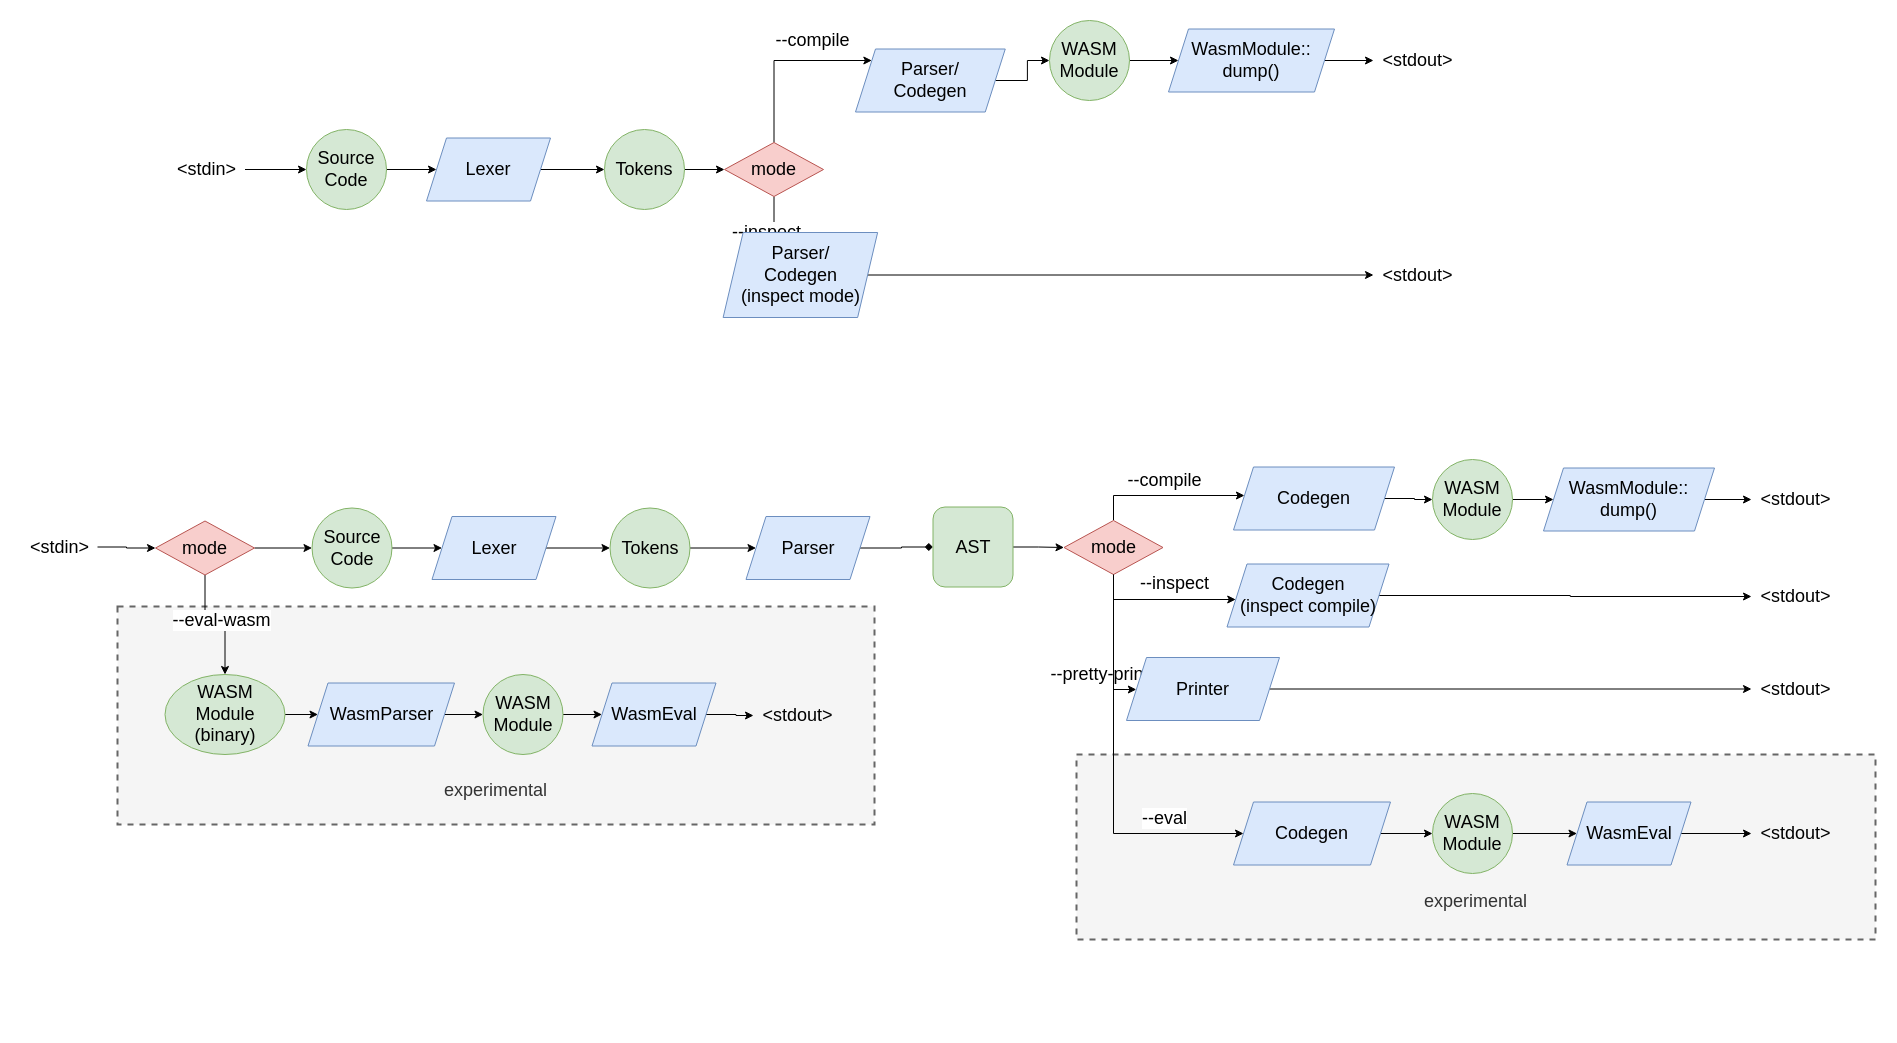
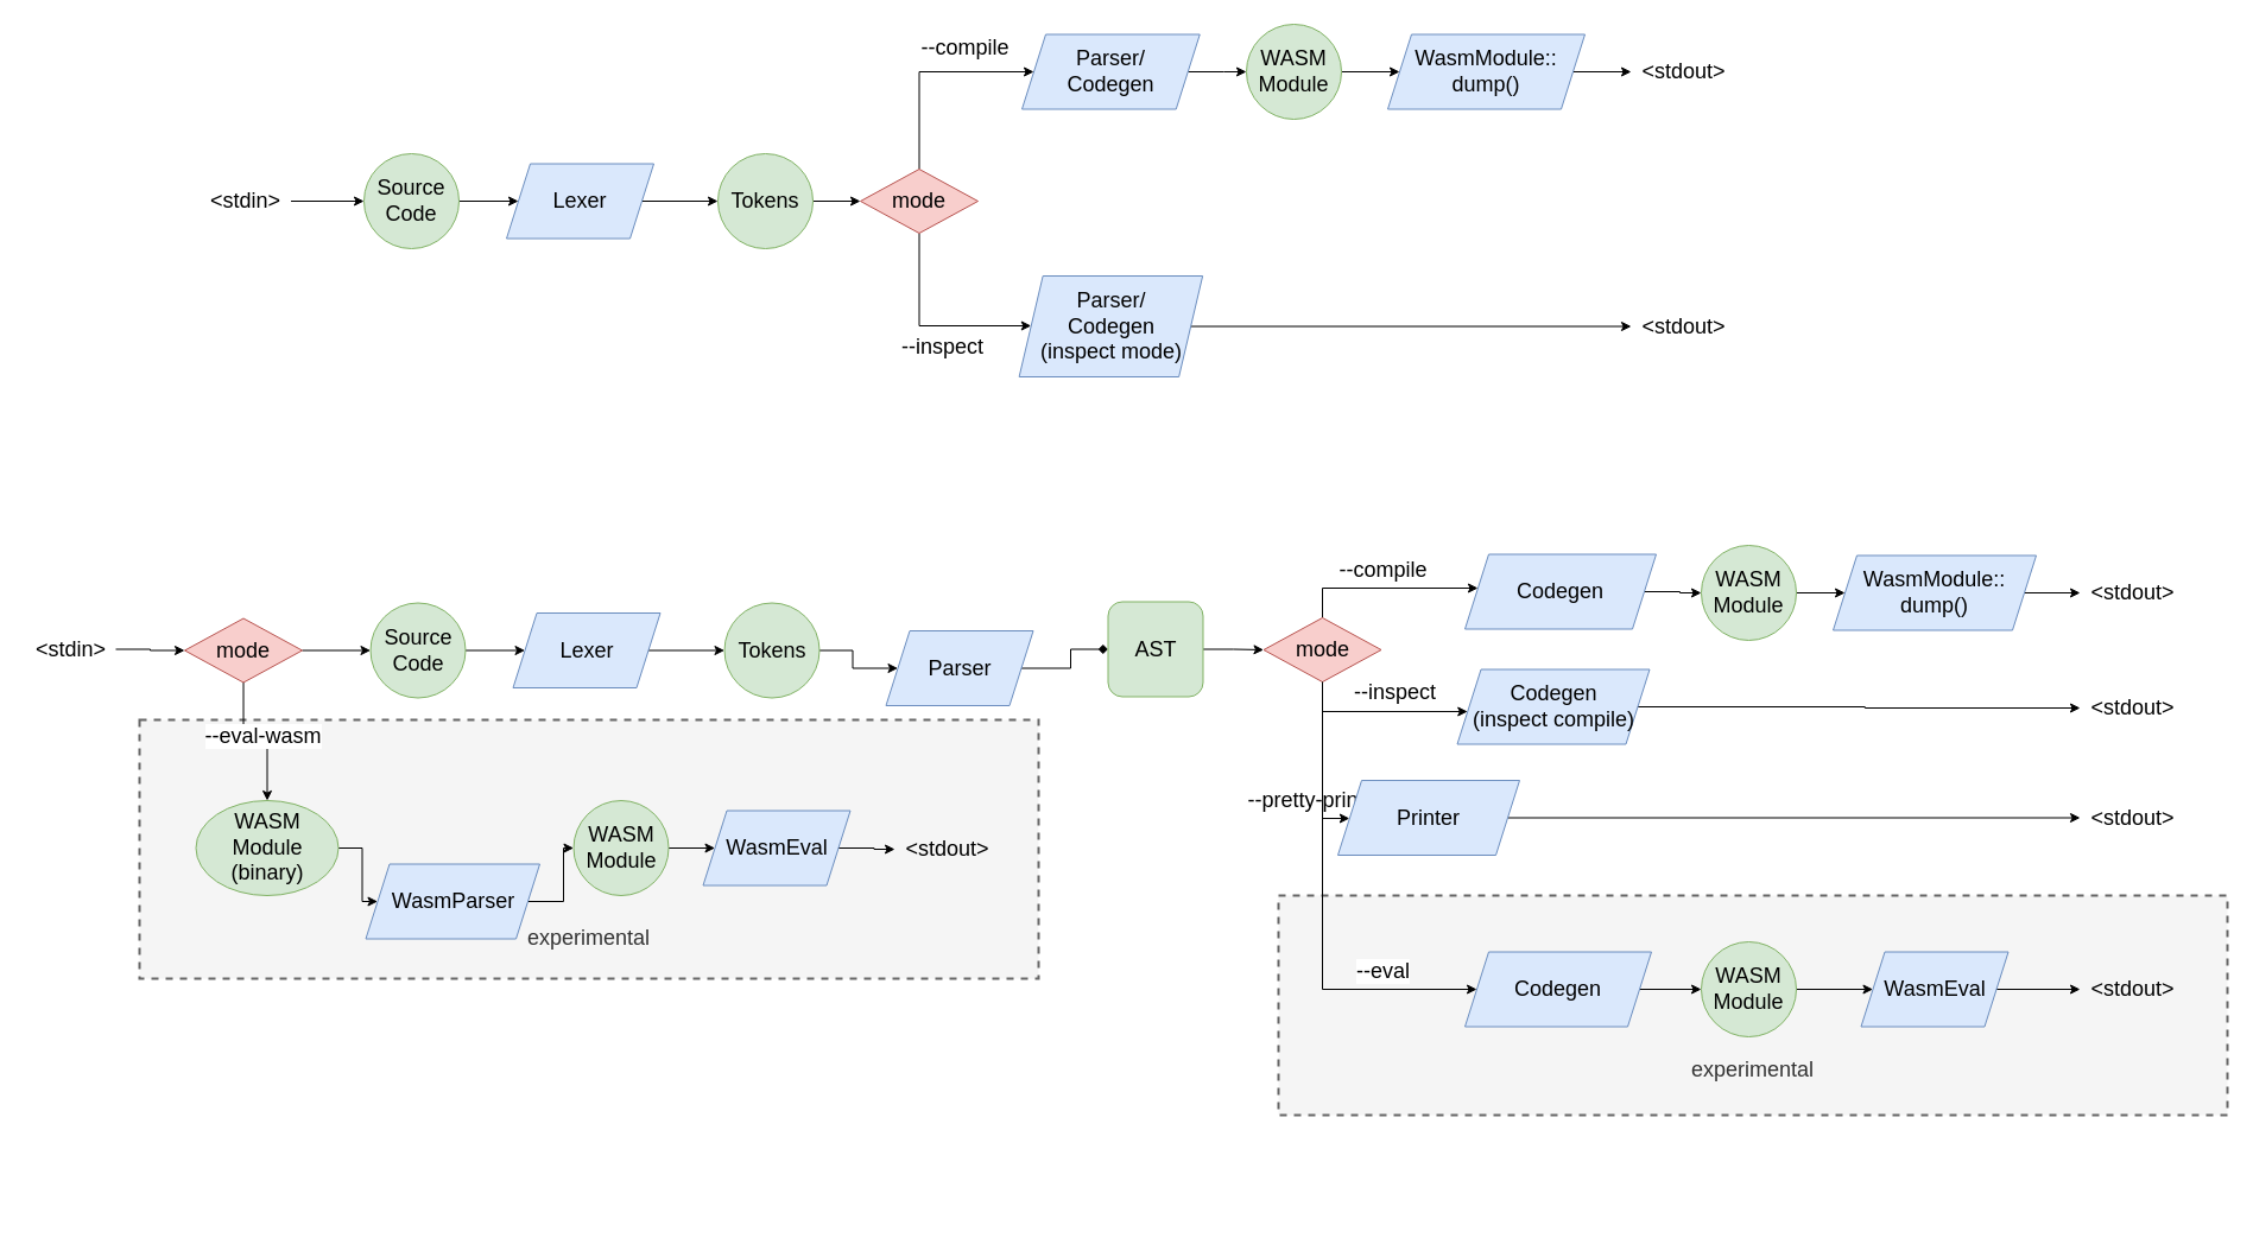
- <mxCell id="11" value="Parser/&lt;div&gt;Codegen&lt;/div&gt;" style="shape=parallelogram;perimeter=parallelogramPerimeter;whiteSpace=wrap;html=1;fixedSize=1;fontSize=18;fontStyle=0;fillColor=#dae8fc;strokeColor=#6c8ebf;" vertex="1" parent="1"><mxGeometry x="855" y="48.5" width="149.75" height="63" as="geometry" /></mxCell>
+ <mxCell id="11" value="Parser/&lt;div&gt;Codegen&lt;/div&gt;" style="shape=parallelogram;perimeter=parallelogramPerimeter;whiteSpace=wrap;html=1;fixedSize=1;fontSize=18;fontStyle=0;fillColor=#dae8fc;strokeColor=#6c8ebf;" vertex="1" parent="1"><mxGeometry x="860" y="28.5" width="149.75" height="63" as="geometry" /></mxCell>
- <mxCell id="48" value="Parser/&lt;div&gt;Codegen&lt;div&gt;(inspect mode)&lt;/div&gt;&lt;/div&gt;" style="shape=parallelogram;perimeter=parallelogramPerimeter;whiteSpace=wrap;html=1;fixedSize=1;fontSize=18;fontStyle=0;fillColor=#dae8fc;strokeColor=#6c8ebf;" vertex="1" parent="1"><mxGeometry x="722.63" y="232" width="154.5" height="85" as="geometry" /></mxCell>
+ <mxCell id="48" value="Parser/&lt;div&gt;Codegen&lt;div&gt;(inspect mode)&lt;/div&gt;&lt;/div&gt;" style="shape=parallelogram;perimeter=parallelogramPerimeter;whiteSpace=wrap;html=1;fixedSize=1;fontSize=18;fontStyle=0;fillColor=#dae8fc;strokeColor=#6c8ebf;" vertex="1" parent="1"><mxGeometry x="857.63" y="232" width="154.5" height="85" as="geometry" /></mxCell>
- <mxCell id="32" value="Parser" style="shape=parallelogram;perimeter=parallelogramPerimeter;whiteSpace=wrap;html=1;fixedSize=1;fontSize=18;fillColor=#dae8fc;strokeColor=#6c8ebf;" vertex="1" parent="1"><mxGeometry x="745.5" y="516" width="124" height="63" as="geometry" /></mxCell>
+ <mxCell id="32" value="Parser" style="shape=parallelogram;perimeter=parallelogramPerimeter;whiteSpace=wrap;html=1;fixedSize=1;fontSize=18;fillColor=#dae8fc;strokeColor=#6c8ebf;" vertex="1" parent="1"><mxGeometry x="745.5" y="531" width="124" height="63" as="geometry" /></mxCell>
- <mxCell id="80" value="WasmParser" style="shape=parallelogram;perimeter=parallelogramPerimeter;whiteSpace=wrap;html=1;fixedSize=1;fontSize=18;fillColor=#dae8fc;strokeColor=#6c8ebf;" vertex="1" parent="1"><mxGeometry x="307.5" y="682.5" width="146.5" height="63" as="geometry" /></mxCell>
+ <mxCell id="80" value="WasmParser" style="shape=parallelogram;perimeter=parallelogramPerimeter;whiteSpace=wrap;html=1;fixedSize=1;fontSize=18;fillColor=#dae8fc;strokeColor=#6c8ebf;" vertex="1" parent="1"><mxGeometry x="307.5" y="727.5" width="146.5" height="63" as="geometry" /></mxCell>
